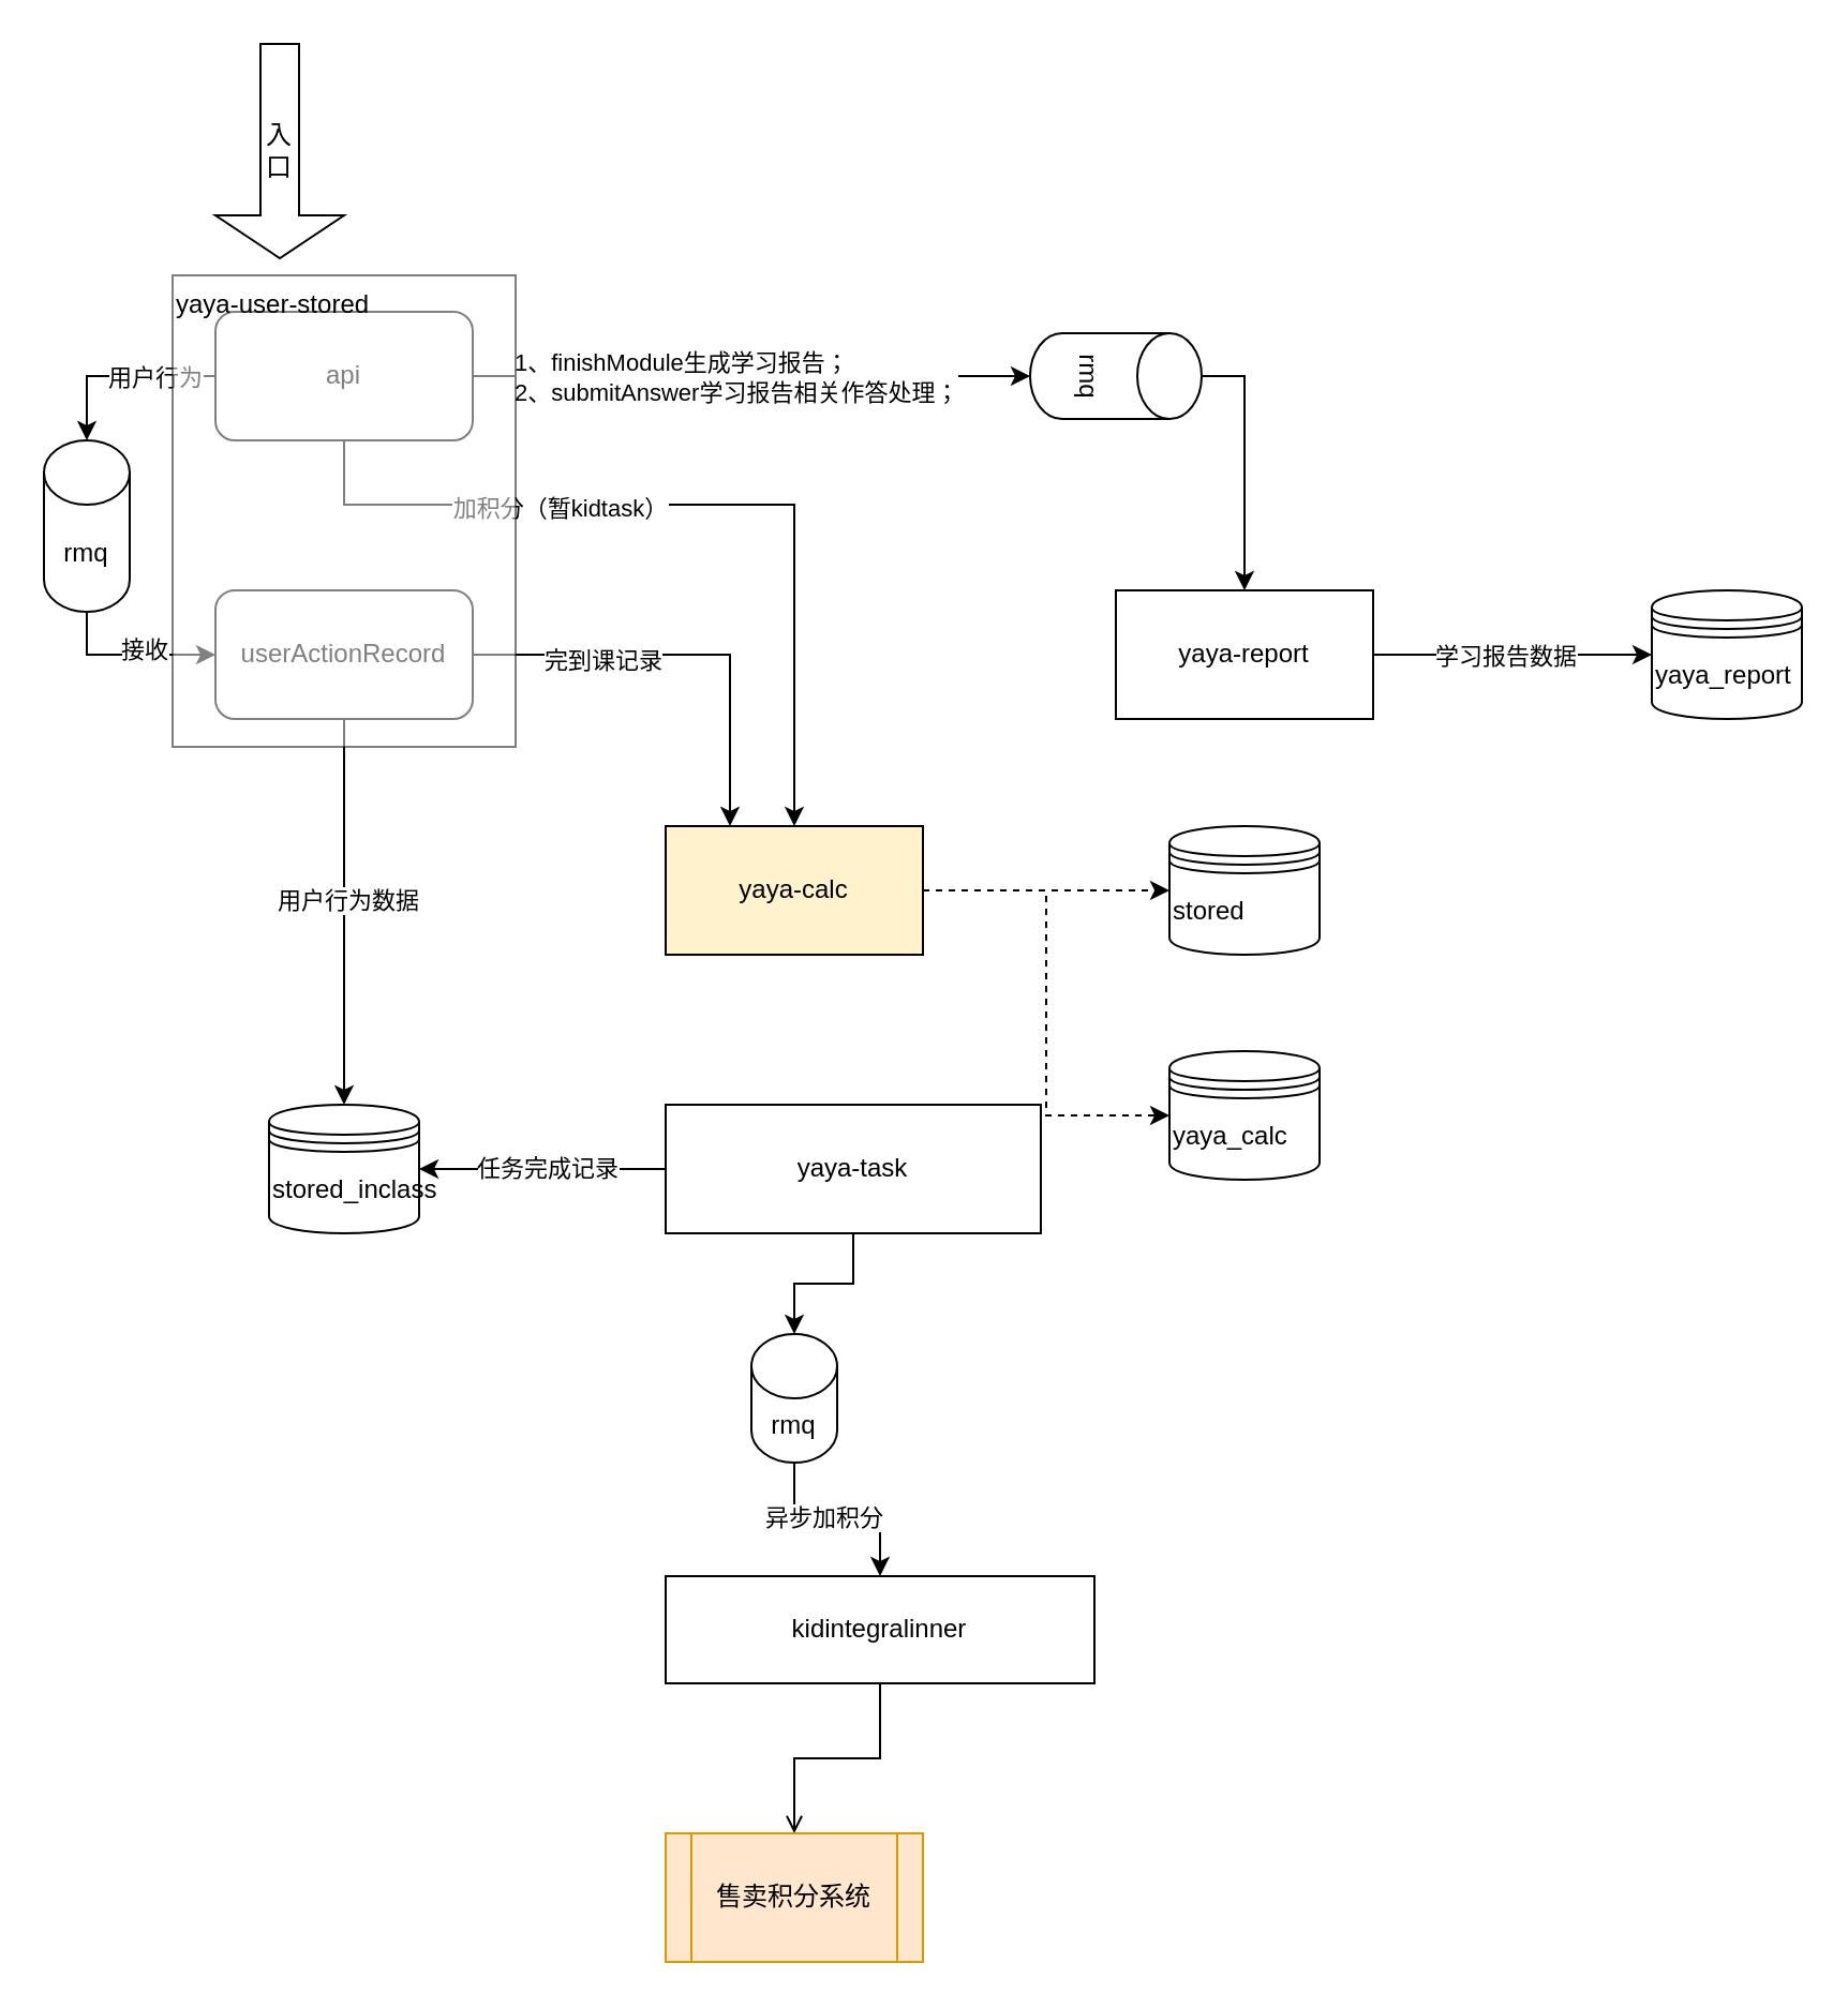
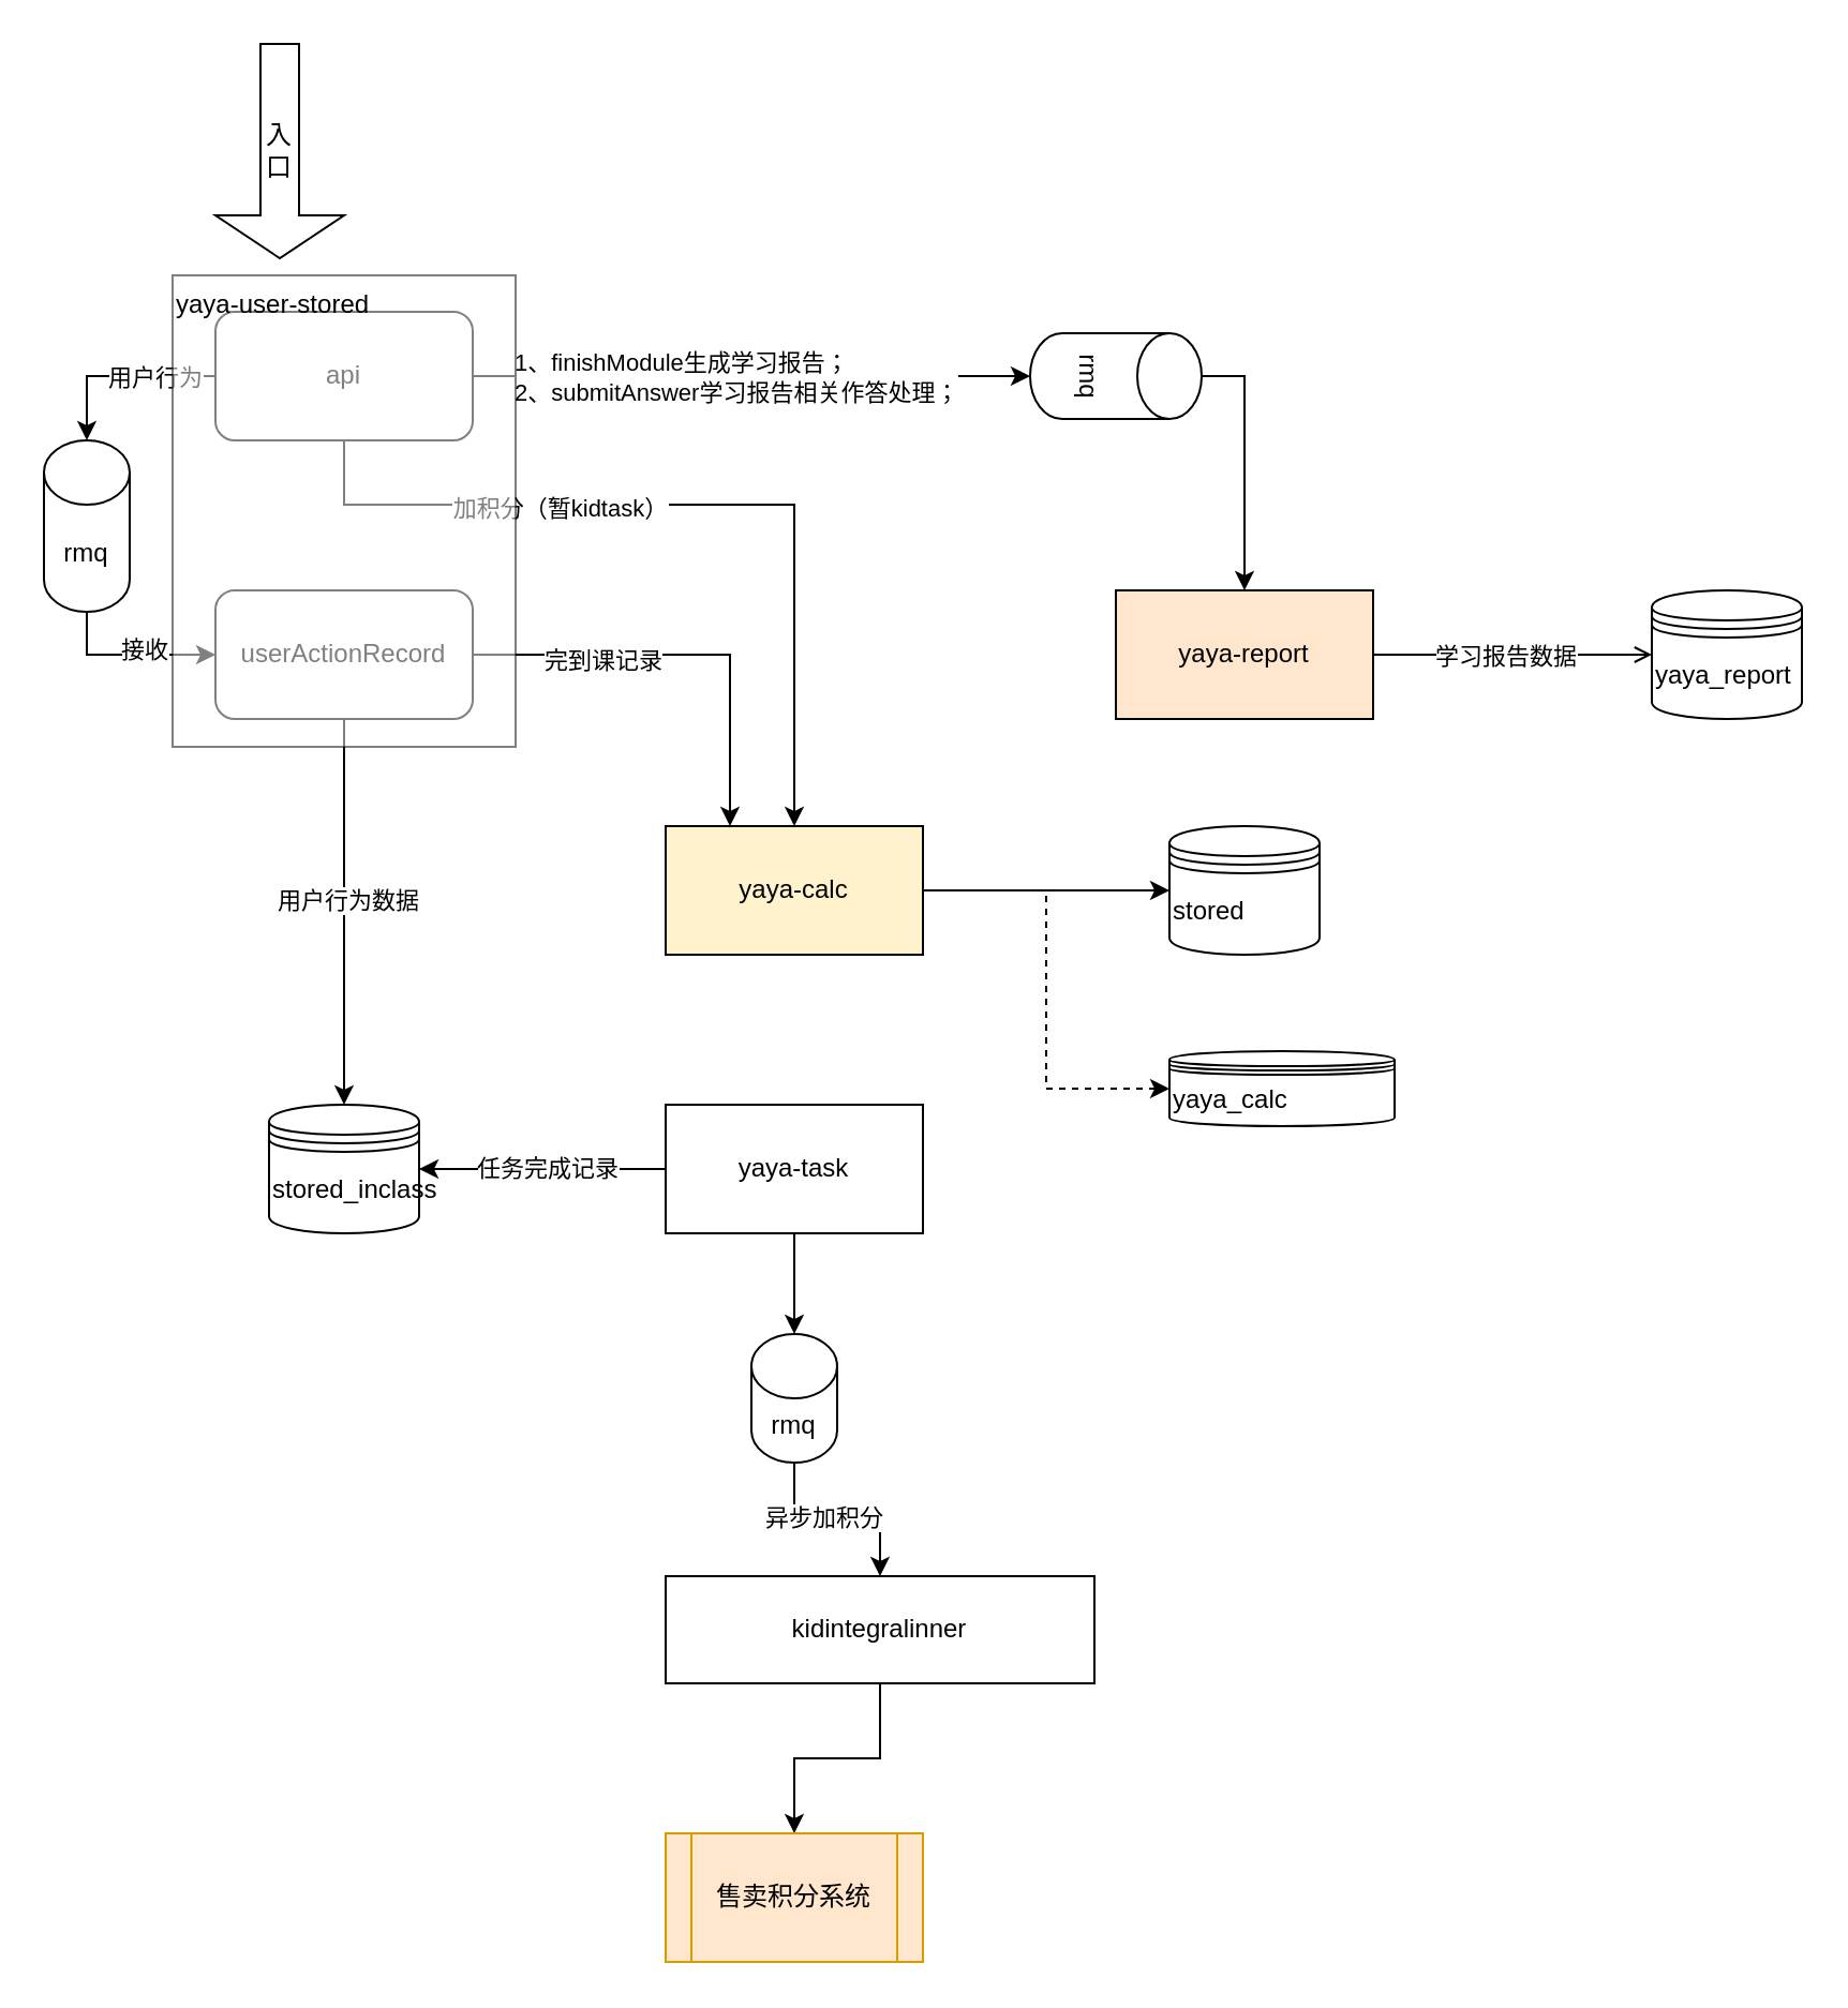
- <mxCell id="19" value="yaya-report" style="rounded=0;whiteSpace=wrap;html=1;" vertex="1" parent="1"><mxGeometry x="520" y="275" width="120" height="60" as="geometry" /></mxCell>
+ <mxCell id="19" value="yaya-report" style="rounded=0;whiteSpace=wrap;html=1;fillColor=#ffe6cc;" vertex="1" parent="1"><mxGeometry x="520" y="275" width="120" height="60" as="geometry" /></mxCell>
- <mxCell id="17" style="edgeStyle=orthogonalEdgeStyle;rounded=0;orthogonalLoop=1;jettySize=auto;html=1;exitX=1;exitY=0.5;exitDx=0;exitDy=0;entryX=0;entryY=0.5;entryDx=0;entryDy=0;" edge="1" parent="1" source="19" target="25"><mxGeometry relative="1" as="geometry" /></mxCell>
+ <mxCell id="17" style="edgeStyle=orthogonalEdgeStyle;rounded=0;orthogonalLoop=1;jettySize=auto;html=1;exitX=1;exitY=0.5;exitDx=0;exitDy=0;entryX=0;entryY=0.5;entryDx=0;entryDy=0;endArrow=open;" edge="1" parent="1" source="19" target="25"><mxGeometry relative="1" as="geometry" /></mxCell>
- <mxCell id="20" style="edgeStyle=orthogonalEdgeStyle;rounded=0;orthogonalLoop=1;jettySize=auto;html=1;entryX=0;entryY=0.5;entryDx=0;entryDy=0;dashed=1;" edge="1" parent="1" source="22" target="36"><mxGeometry relative="1" as="geometry" /></mxCell>
+ <mxCell id="20" style="edgeStyle=orthogonalEdgeStyle;rounded=0;orthogonalLoop=1;jettySize=auto;html=1;entryX=0;entryY=0.5;entryDx=0;entryDy=0;" edge="1" parent="1" source="22" target="36"><mxGeometry relative="1" as="geometry" /></mxCell>
- <mxCell id="37" value="&lt;span style=&quot;text-align: center&quot;&gt;yaya_calc&lt;/span&gt;" style="shape=datastore;whiteSpace=wrap;html=1;align=left;" vertex="1" parent="1"><mxGeometry x="545" y="490" width="70" height="60" as="geometry" /></mxCell>
+ <mxCell id="37" value="&lt;span style=&quot;text-align: center&quot;&gt;yaya_calc&lt;/span&gt;" style="shape=datastore;whiteSpace=wrap;html=1;align=left;" vertex="1" parent="1"><mxGeometry x="545" y="490" width="105" height="35" as="geometry" /></mxCell>
- <mxCell id="29" value="yaya-task" style="rounded=0;whiteSpace=wrap;html=1;align=center;" vertex="1" parent="1"><mxGeometry x="310" y="515" width="175" height="60" as="geometry" /></mxCell>
+ <mxCell id="29" value="yaya-task" style="rounded=0;whiteSpace=wrap;html=1;align=center;" vertex="1" parent="1"><mxGeometry x="310" y="515" width="120" height="60" as="geometry" /></mxCell>
- <mxCell id="33" style="edgeStyle=orthogonalEdgeStyle;rounded=0;orthogonalLoop=1;jettySize=auto;html=1;entryX=0.5;entryY=0;entryDx=0;entryDy=0;endArrow=open;" edge="1" parent="1" source="34" target="35"><mxGeometry relative="1" as="geometry" /></mxCell>
+ <mxCell id="33" style="edgeStyle=orthogonalEdgeStyle;rounded=0;orthogonalLoop=1;jettySize=auto;html=1;entryX=0.5;entryY=0;entryDx=0;entryDy=0;" edge="1" parent="1" source="34" target="35"><mxGeometry relative="1" as="geometry" /></mxCell>
